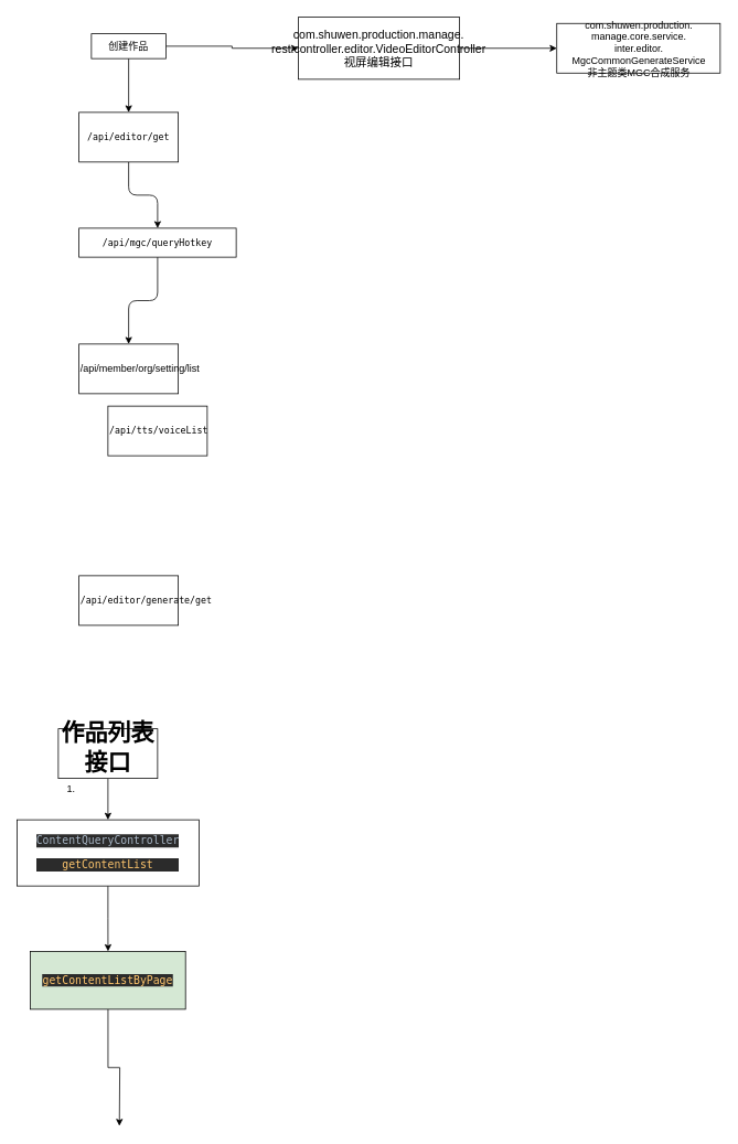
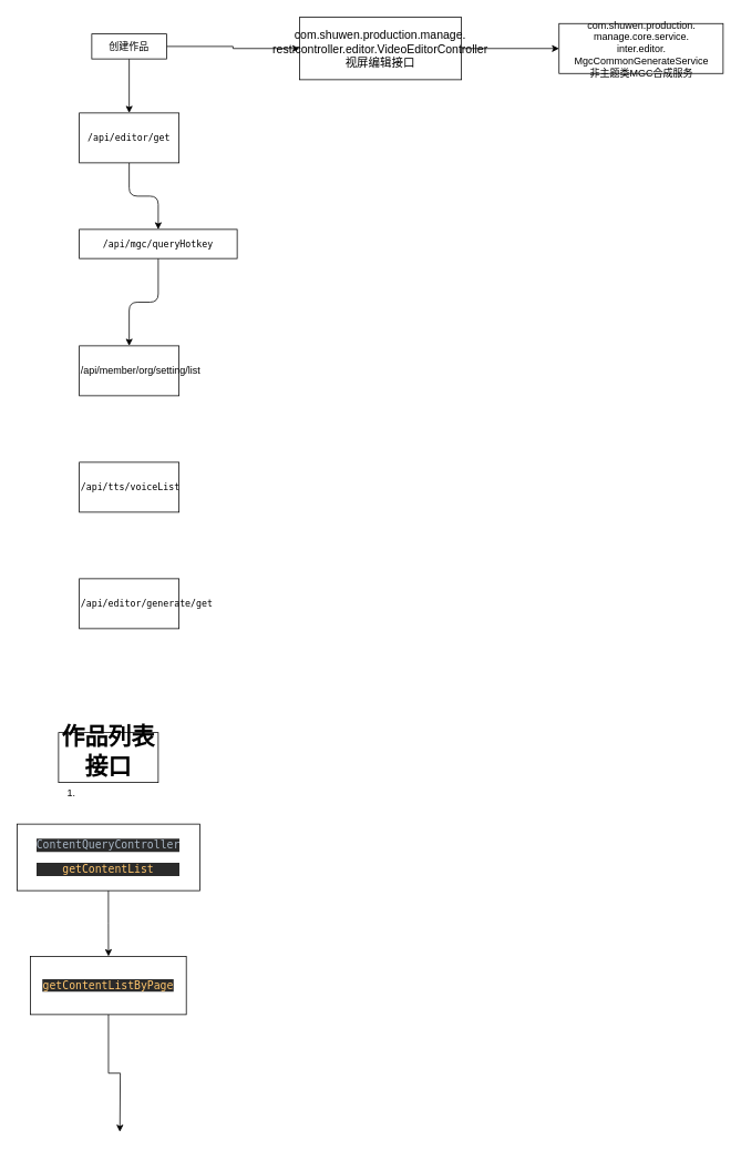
- <mxCell id="10" value="&lt;span style=&quot;font-family: &amp;#34;menlo&amp;#34; , monospace ; font-size: 11px&quot;&gt;/api/tts/voiceList&lt;/span&gt;" style="whiteSpace=wrap;html=1;align=left;" vertex="1" parent="1"><mxGeometry x="130" y="490" width="120" height="60" as="geometry" /></mxCell>
+ <mxCell id="10" value="&lt;span style=&quot;font-family: &amp;#34;menlo&amp;#34; , monospace ; font-size: 11px&quot;&gt;/api/tts/voiceList&lt;/span&gt;" style="whiteSpace=wrap;html=1;align=left;" vertex="1" parent="1"><mxGeometry x="95" y="555" width="120" height="60" as="geometry" /></mxCell>
- <mxCell id="17" value="" style="edgeStyle=orthogonalEdgeStyle;rounded=0;orthogonalLoop=1;jettySize=auto;html=1;fontColor=#000000;" edge="1" parent="1" source="18" target="16"><mxGeometry relative="1" as="geometry" /></mxCell>
- <mxCell id="20" value="&lt;pre style=&quot;background-color: #2b2b2b ; color: #a9b7c6 ; font-family: &amp;#34;jetbrains mono&amp;#34; , monospace ; font-size: 9.8pt&quot;&gt;&lt;span style=&quot;color: #ffc66d&quot;&gt;getContentListByPage&lt;/span&gt;&lt;/pre&gt;" style="whiteSpace=wrap;html=1;rounded=0;fillColor=#d5e8d4;" vertex="1" parent="1"><mxGeometry x="36.25" y="1149" width="187.5" height="70" as="geometry" /></mxCell>
+ <mxCell id="20" value="&lt;pre style=&quot;background-color: #2b2b2b ; color: #a9b7c6 ; font-family: &amp;#34;jetbrains mono&amp;#34; , monospace ; font-size: 9.8pt&quot;&gt;&lt;span style=&quot;color: #ffc66d&quot;&gt;getContentListByPage&lt;/span&gt;&lt;/pre&gt;" style="whiteSpace=wrap;html=1;rounded=0;" vertex="1" parent="1"><mxGeometry x="36.25" y="1149" width="187.5" height="70" as="geometry" /></mxCell>
